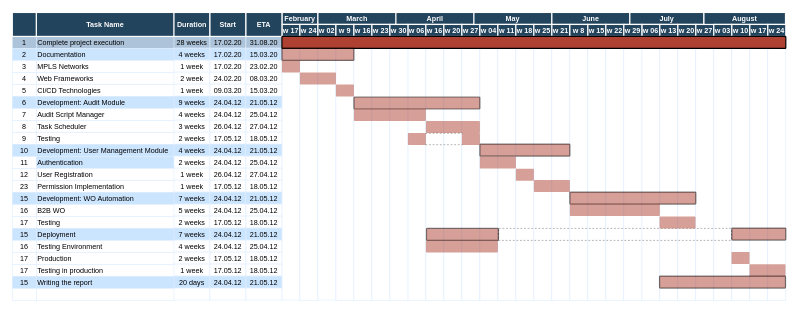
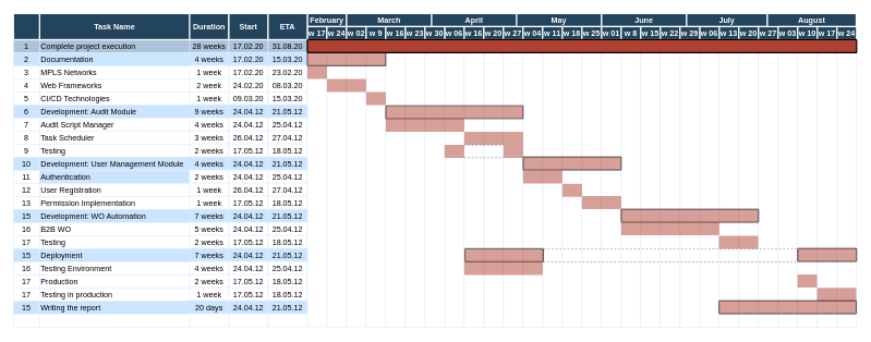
- <mxCell id="38" value="w 21" style="fillColor=#23445D;strokeColor=#FFFFFF;strokeWidth=2;fontColor=#FFFFFF;fontStyle=1" vertex="1" parent="1"><mxGeometry x="919.5" y="40" width="30" height="20" as="geometry" /></mxCell>
+ <mxCell id="38" value="w 01" style="fillColor=#23445D;strokeColor=#FFFFFF;strokeWidth=2;fontColor=#FFFFFF;fontStyle=1" vertex="1" parent="1"><mxGeometry x="919.5" y="40" width="30" height="20" as="geometry" /></mxCell>
- <mxCell id="130" value="23" style="strokeColor=#DEEDFF" vertex="1" parent="1"><mxGeometry x="20" y="300" width="40" height="20" as="geometry" /></mxCell>
+ <mxCell id="130" value="13" style="strokeColor=#DEEDFF" vertex="1" parent="1"><mxGeometry x="20" y="300" width="40" height="20" as="geometry" /></mxCell>
